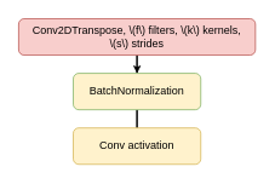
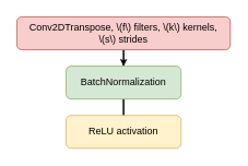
- <mxCell id="5" value="BatchNormalization" style="rounded=1;whiteSpace=wrap;html=1;fillColor=#fff2cc;strokeColor=#82b366;" vertex="1" parent="1"><mxGeometry x="80" y="80" width="140" height="40" as="geometry" /></mxCell>
+ <mxCell id="5" value="BatchNormalization" style="rounded=1;whiteSpace=wrap;html=1;fillColor=#d5e8d4;strokeColor=#82b366;" vertex="1" parent="1"><mxGeometry x="80" y="80" width="140" height="40" as="geometry" /></mxCell>
- <mxCell id="6" value="Conv activation" style="rounded=1;whiteSpace=wrap;html=1;fillColor=#fff2cc;strokeColor=#d6b656;" vertex="1" parent="1"><mxGeometry x="80" y="140" width="140" height="40" as="geometry" /></mxCell>
+ <mxCell id="6" value="ReLU activation" style="rounded=1;whiteSpace=wrap;html=1;fillColor=#fff2cc;strokeColor=#d6b656;" vertex="1" parent="1"><mxGeometry x="80" y="140" width="140" height="40" as="geometry" /></mxCell>
